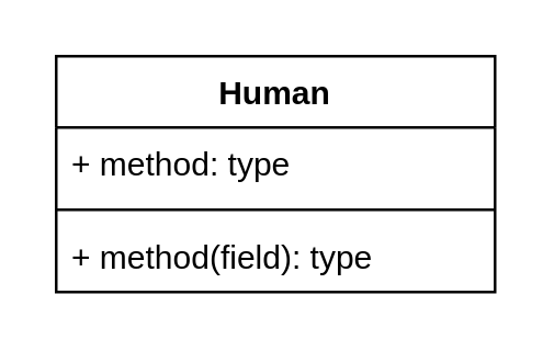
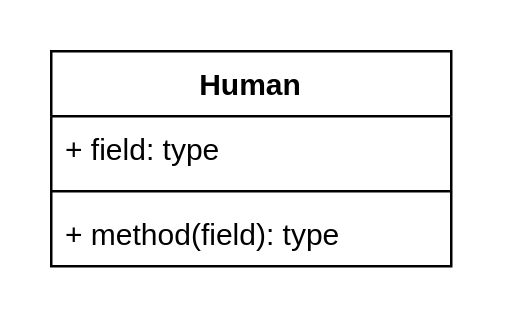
- <mxCell id="3" value="+ method: type" style="text;strokeColor=none;fillColor=none;align=left;verticalAlign=top;spacingLeft=4;spacingRight=4;overflow=hidden;rotatable=0;points=[[0,0.5],[1,0.5]];portConstraint=eastwest;whiteSpace=wrap;html=1;" vertex="1" parent="2"><mxGeometry y="26" width="160" height="26" as="geometry" /></mxCell>
+ <mxCell id="3" value="+ field: type" style="text;strokeColor=none;fillColor=none;align=left;verticalAlign=top;spacingLeft=4;spacingRight=4;overflow=hidden;rotatable=0;points=[[0,0.5],[1,0.5]];portConstraint=eastwest;whiteSpace=wrap;html=1;" vertex="1" parent="2"><mxGeometry y="26" width="160" height="26" as="geometry" /></mxCell>
